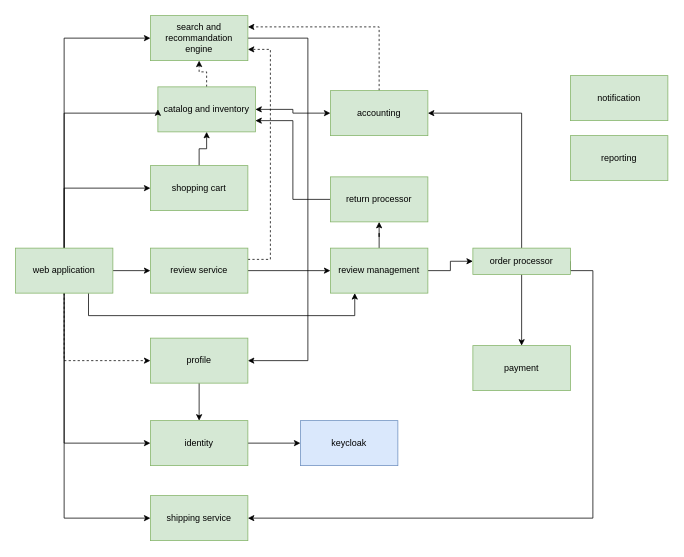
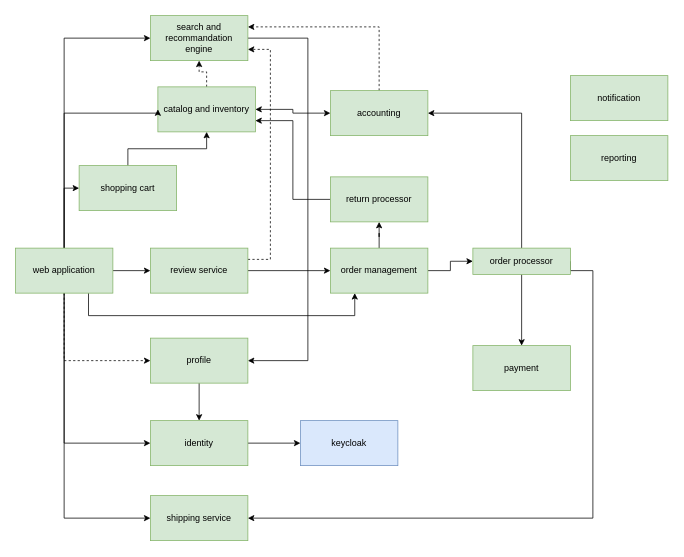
- <mxCell id="18" value="shopping cart" style="rounded=0;whiteSpace=wrap;html=1;fillColor=#d5e8d4;strokeColor=#82b366;" vertex="1" parent="1"><mxGeometry x="200" y="220" width="130" height="60" as="geometry" /></mxCell>
+ <mxCell id="18" value="shopping cart" style="rounded=0;whiteSpace=wrap;html=1;fillColor=#d5e8d4;strokeColor=#82b366;" vertex="1" parent="1"><mxGeometry x="105" y="220" width="130" height="60" as="geometry" /></mxCell>
- <mxCell id="12" value="review management" style="rounded=0;whiteSpace=wrap;html=1;fillColor=#d5e8d4;strokeColor=#82b366;" vertex="1" parent="1"><mxGeometry x="440" y="330" width="130" height="60" as="geometry" /></mxCell>
+ <mxCell id="12" value="order management" style="rounded=0;whiteSpace=wrap;html=1;fillColor=#d5e8d4;strokeColor=#82b366;" vertex="1" parent="1"><mxGeometry x="440" y="330" width="130" height="60" as="geometry" /></mxCell>
